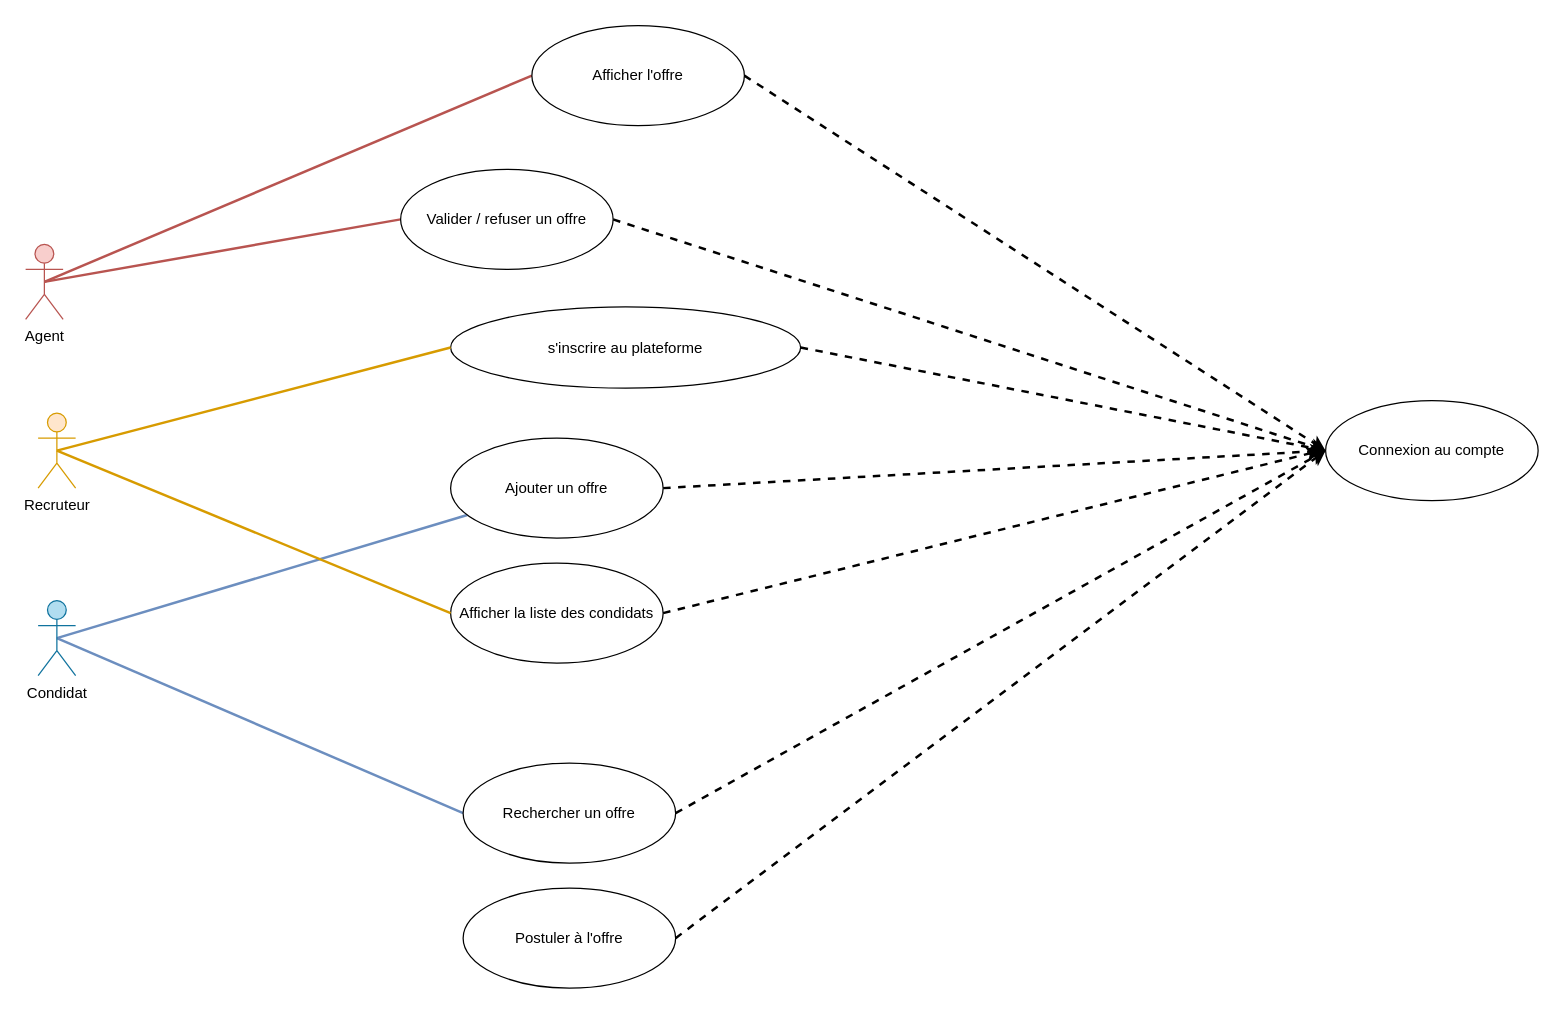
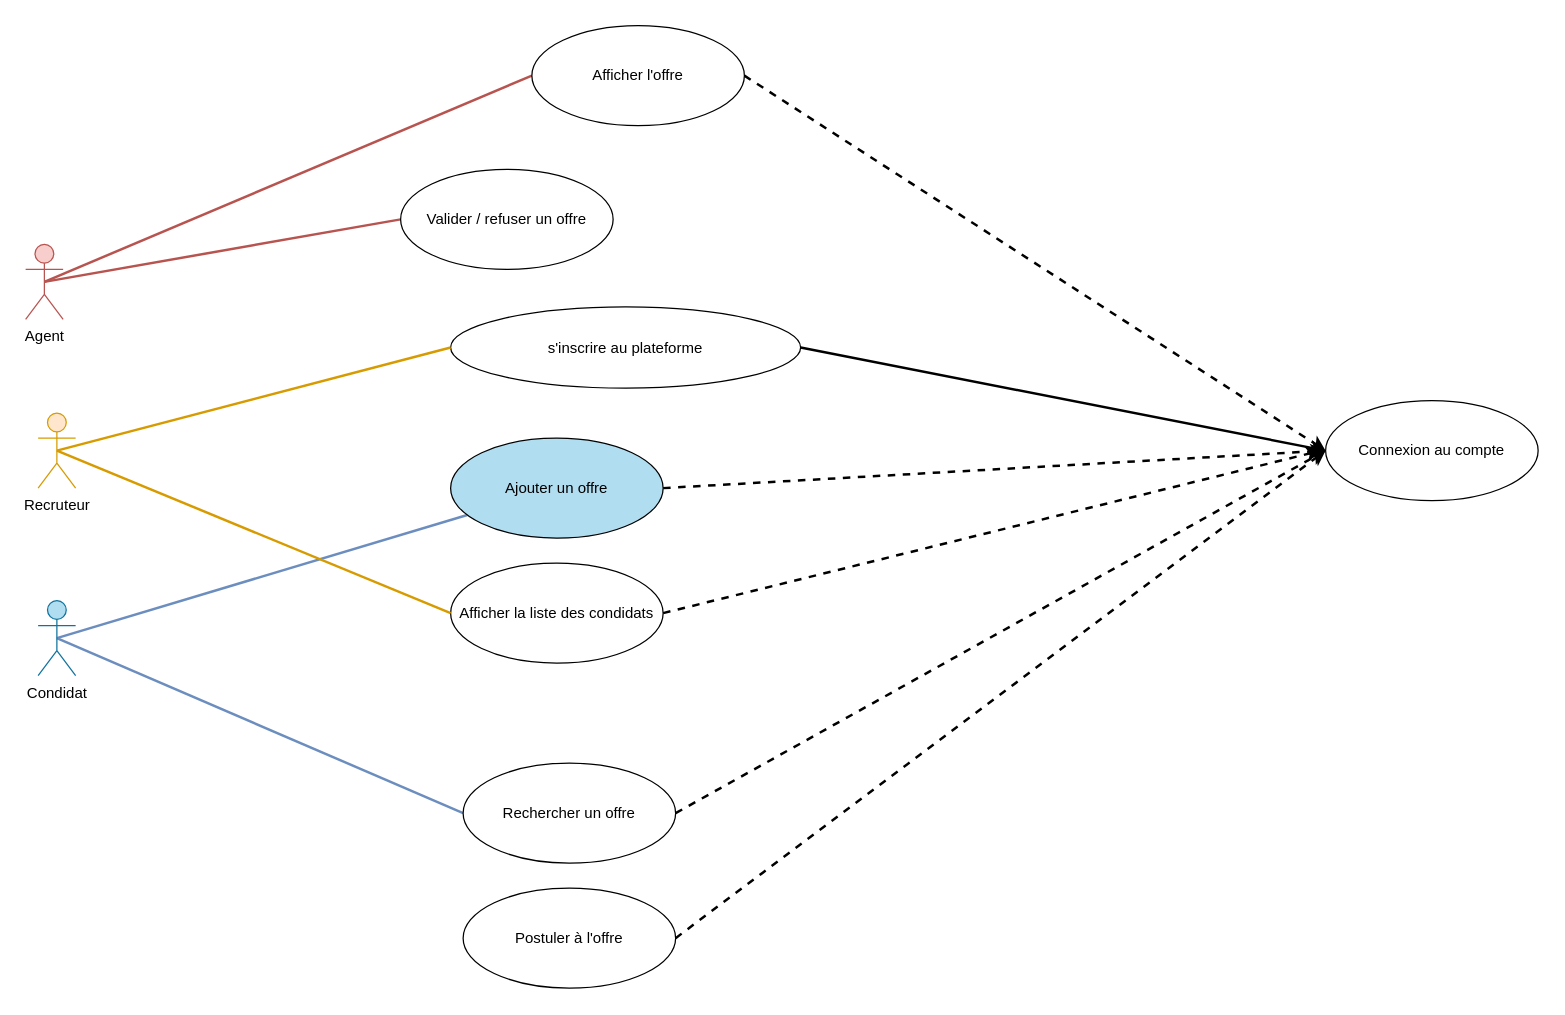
- <mxCell id="14" style="edgeStyle=none;rounded=0;orthogonalLoop=1;jettySize=auto;html=1;exitX=1;exitY=0.5;exitDx=0;exitDy=0;entryX=0;entryY=0.5;entryDx=0;entryDy=0;strokeWidth=2;dashed=1;" edge="1" parent="1" source="15" target="20"><mxGeometry relative="1" as="geometry" /></mxCell>
- <mxCell id="2" style="edgeStyle=none;rounded=0;orthogonalLoop=1;jettySize=auto;html=1;exitX=1;exitY=0.5;exitDx=0;exitDy=0;entryX=0;entryY=0.5;entryDx=0;entryDy=0;dashed=1;strokeWidth=2;" edge="1" parent="1" source="3" target="20"><mxGeometry relative="1" as="geometry" /></mxCell>
+ <mxCell id="2" style="edgeStyle=none;rounded=0;orthogonalLoop=1;jettySize=auto;html=1;exitX=1;exitY=0.5;exitDx=0;exitDy=0;entryX=0;entryY=0.5;entryDx=0;entryDy=0;dashed=0;strokeWidth=2;" edge="1" parent="1" source="3" target="20"><mxGeometry relative="1" as="geometry" /></mxCell>
- <mxCell id="13" value="Ajouter un offre" style="ellipse;whiteSpace=wrap;html=1;" vertex="1" parent="1"><mxGeometry x="360" y="350" width="170" height="80" as="geometry" /></mxCell>
+ <mxCell id="13" value="Ajouter un offre" style="ellipse;whiteSpace=wrap;html=1;fillColor=#b1ddf0;" vertex="1" parent="1"><mxGeometry x="360" y="350" width="170" height="80" as="geometry" /></mxCell>
